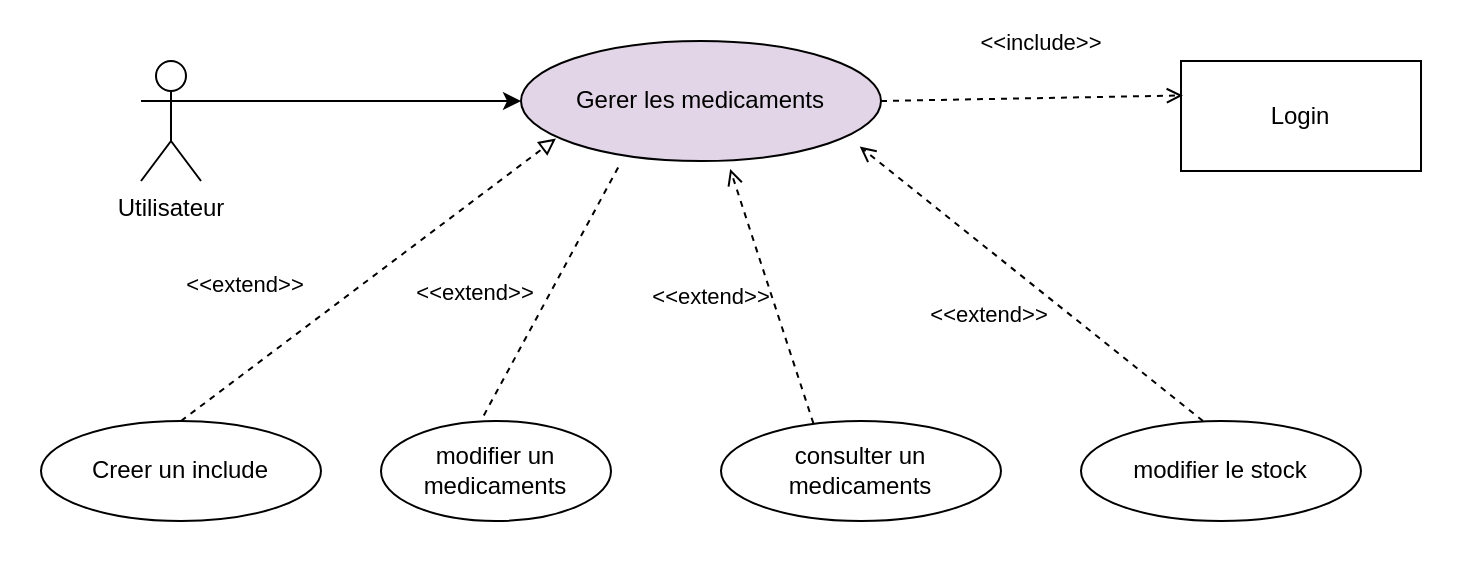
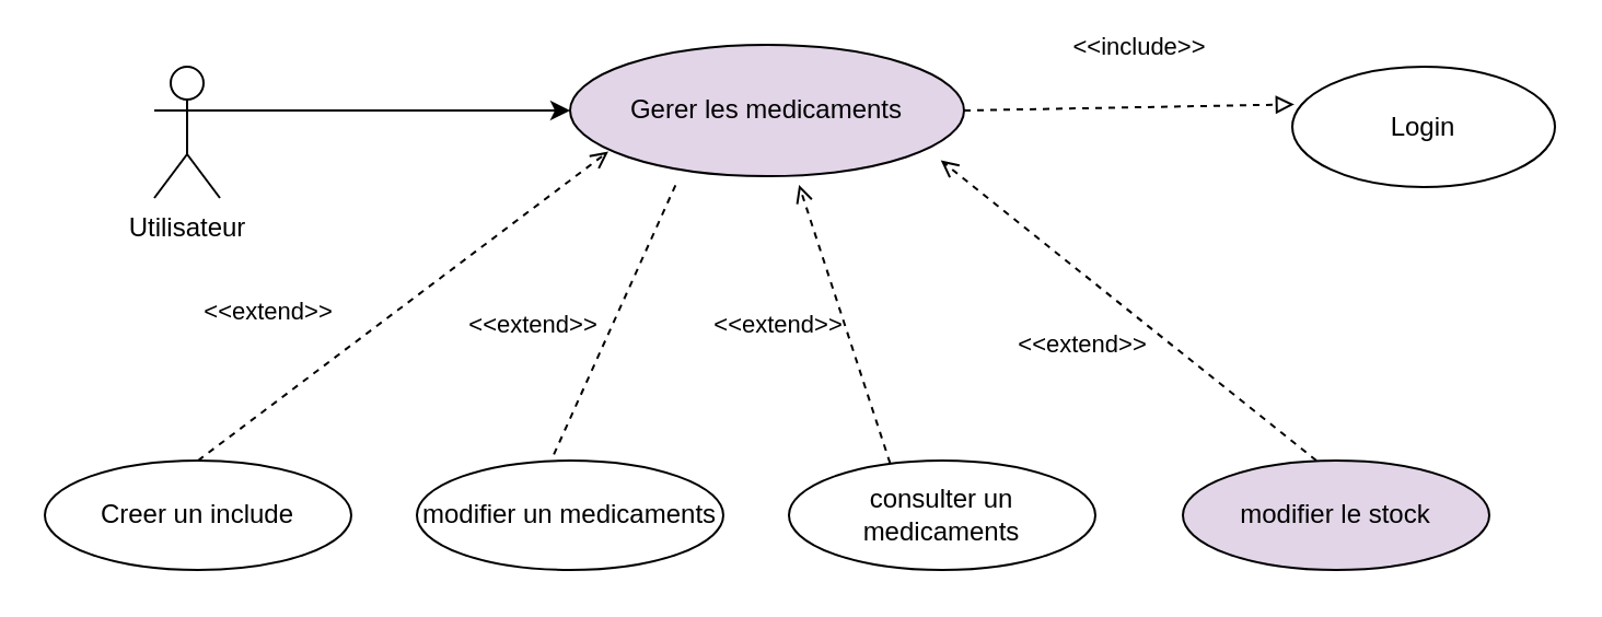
- <mxCell id="7" value="&amp;lt;&amp;lt;include&amp;gt;&amp;gt;" style="html=1;verticalAlign=bottom;labelBackgroundColor=none;endArrow=open;endFill=0;dashed=1;exitX=1;exitY=0.5;exitDx=0;exitDy=0;entryX=0.008;entryY=0.313;entryDx=0;entryDy=0;entryPerimeter=0;" edge="1" parent="1" source="3" target="6"><mxGeometry x="0.064" y="19" width="160" relative="1" as="geometry"><mxPoint x="250" y="160" as="sourcePoint" /><mxPoint x="410" y="160" as="targetPoint" /><mxPoint as="offset" /></mxGeometry></mxCell>
+ <mxCell id="7" value="&amp;lt;&amp;lt;include&amp;gt;&amp;gt;" style="html=1;verticalAlign=bottom;labelBackgroundColor=none;endArrow=block;endFill=0;dashed=1;exitX=1;exitY=0.5;exitDx=0;exitDy=0;entryX=0.008;entryY=0.313;entryDx=0;entryDy=0;entryPerimeter=0;" edge="1" parent="1" source="3" target="6"><mxGeometry x="0.064" y="19" width="160" relative="1" as="geometry"><mxPoint x="250" y="160" as="sourcePoint" /><mxPoint x="410" y="160" as="targetPoint" /><mxPoint as="offset" /></mxGeometry></mxCell>
- <mxCell id="6" value="Login" style="whiteSpace=wrap;html=1;rounded=0;" vertex="1" parent="1"><mxGeometry x="590" y="30" width="120" height="55" as="geometry" /></mxCell>
+ <mxCell id="6" value="Login" style="ellipse;whiteSpace=wrap;html=1;" vertex="1" parent="1"><mxGeometry x="590" y="30" width="120" height="55" as="geometry" /></mxCell>
- <mxCell id="8" value="&amp;lt;&amp;lt;extend&amp;gt;&amp;gt;" style="html=1;verticalAlign=bottom;labelBackgroundColor=none;endArrow=block;endFill=0;dashed=1;exitX=0.5;exitY=0;exitDx=0;exitDy=0;entryX=0.097;entryY=0.813;entryDx=0;entryDy=0;entryPerimeter=0;" edge="1" parent="1" source="5" target="3"><mxGeometry x="-0.484" y="28" width="160" relative="1" as="geometry"><mxPoint x="250" y="160" as="sourcePoint" /><mxPoint x="410" y="160" as="targetPoint" /><mxPoint as="offset" /></mxGeometry></mxCell>
+ <mxCell id="8" value="&amp;lt;&amp;lt;extend&amp;gt;&amp;gt;" style="html=1;verticalAlign=bottom;labelBackgroundColor=none;endArrow=open;endFill=0;dashed=1;exitX=0.5;exitY=0;exitDx=0;exitDy=0;entryX=0.097;entryY=0.813;entryDx=0;entryDy=0;entryPerimeter=0;" edge="1" parent="1" source="5" target="3"><mxGeometry x="-0.484" y="28" width="160" relative="1" as="geometry"><mxPoint x="250" y="160" as="sourcePoint" /><mxPoint x="410" y="160" as="targetPoint" /><mxPoint as="offset" /></mxGeometry></mxCell>
- <mxCell id="9" value="modifier un medicaments" style="ellipse;whiteSpace=wrap;html=1;" vertex="1" parent="1"><mxGeometry x="190" y="210" width="115" height="50" as="geometry" /></mxCell>
+ <mxCell id="9" value="modifier un medicaments" style="ellipse;whiteSpace=wrap;html=1;" vertex="1" parent="1"><mxGeometry x="190" y="210" width="140" height="50" as="geometry" /></mxCell>
- <mxCell id="13" value="modifier le stock" style="ellipse;whiteSpace=wrap;html=1;" vertex="1" parent="1"><mxGeometry x="540" y="210" width="140" height="50" as="geometry" /></mxCell>
+ <mxCell id="13" value="modifier le stock" style="ellipse;whiteSpace=wrap;html=1;fillColor=#e1d5e7;" vertex="1" parent="1"><mxGeometry x="540" y="210" width="140" height="50" as="geometry" /></mxCell>
